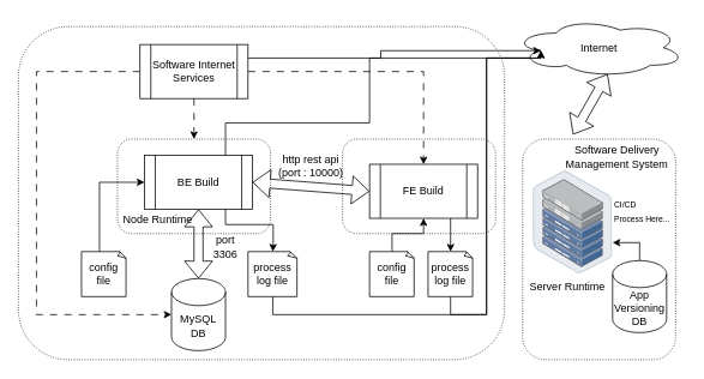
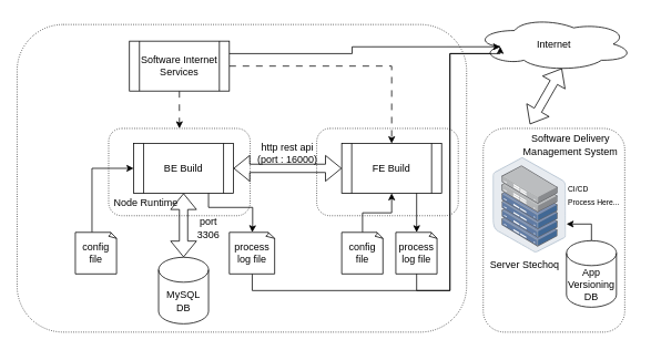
- <mxCell id="30" style="edgeStyle=orthogonalEdgeStyle;rounded=0;orthogonalLoop=1;jettySize=auto;html=1;exitX=0.75;exitY=0;exitDx=0;exitDy=0;entryX=0.16;entryY=0.55;entryDx=0;entryDy=0;entryPerimeter=0;" edge="1" parent="1" source="6" target="27"><mxGeometry relative="1" as="geometry"><Array as="points"><mxPoint x="250" y="136" /><mxPoint x="410" y="136" /><mxPoint x="410" y="64" /></Array></mxGeometry></mxCell>
- <mxCell id="13" value="http rest api (port : 10000)" style="text;html=1;align=center;verticalAlign=middle;whiteSpace=wrap;rounded=0;" vertex="1" parent="1"><mxGeometry x="300" y="169" width="90" height="30" as="geometry" /></mxCell>
+ <mxCell id="13" value="http rest api (port : 16000)" style="text;html=1;align=center;verticalAlign=middle;whiteSpace=wrap;rounded=0;" vertex="1" parent="1"><mxGeometry x="300" y="169" width="90" height="30" as="geometry" /></mxCell>
- <mxCell id="7" value="FE Build" style="shape=process;whiteSpace=wrap;html=1;backgroundOutline=1;" vertex="1" parent="1"><mxGeometry x="410" y="182" width="120" height="60" as="geometry" /></mxCell>
+ <mxCell id="7" value="FE Build" style="shape=process;whiteSpace=wrap;html=1;backgroundOutline=1;" vertex="1" parent="1"><mxGeometry x="410" y="172" width="120" height="60" as="geometry" /></mxCell>
- <mxCell id="16" style="edgeStyle=orthogonalEdgeStyle;rounded=0;orthogonalLoop=1;jettySize=auto;html=1;entryX=0;entryY=0.5;entryDx=0;entryDy=0;entryPerimeter=0;exitX=0;exitY=0.5;exitDx=0;exitDy=0;dashed=1;dashPattern=8 8;" edge="1" parent="1" source="10" target="5"><mxGeometry relative="1" as="geometry"><Array as="points"><mxPoint x="40" y="79" /><mxPoint x="40" y="349" /></Array></mxGeometry></mxCell>
- <mxCell id="36" value="Server Runtime" style="text;html=1;align=center;verticalAlign=middle;whiteSpace=wrap;rounded=0;" vertex="1" parent="1"><mxGeometry x="565" y="303.6" width="130" height="30" as="geometry" /></mxCell>
+ <mxCell id="36" value="Server Stechoq" style="text;html=1;align=center;verticalAlign=middle;whiteSpace=wrap;rounded=0;" vertex="1" parent="1"><mxGeometry x="565" y="303.6" width="130" height="30" as="geometry" /></mxCell>
